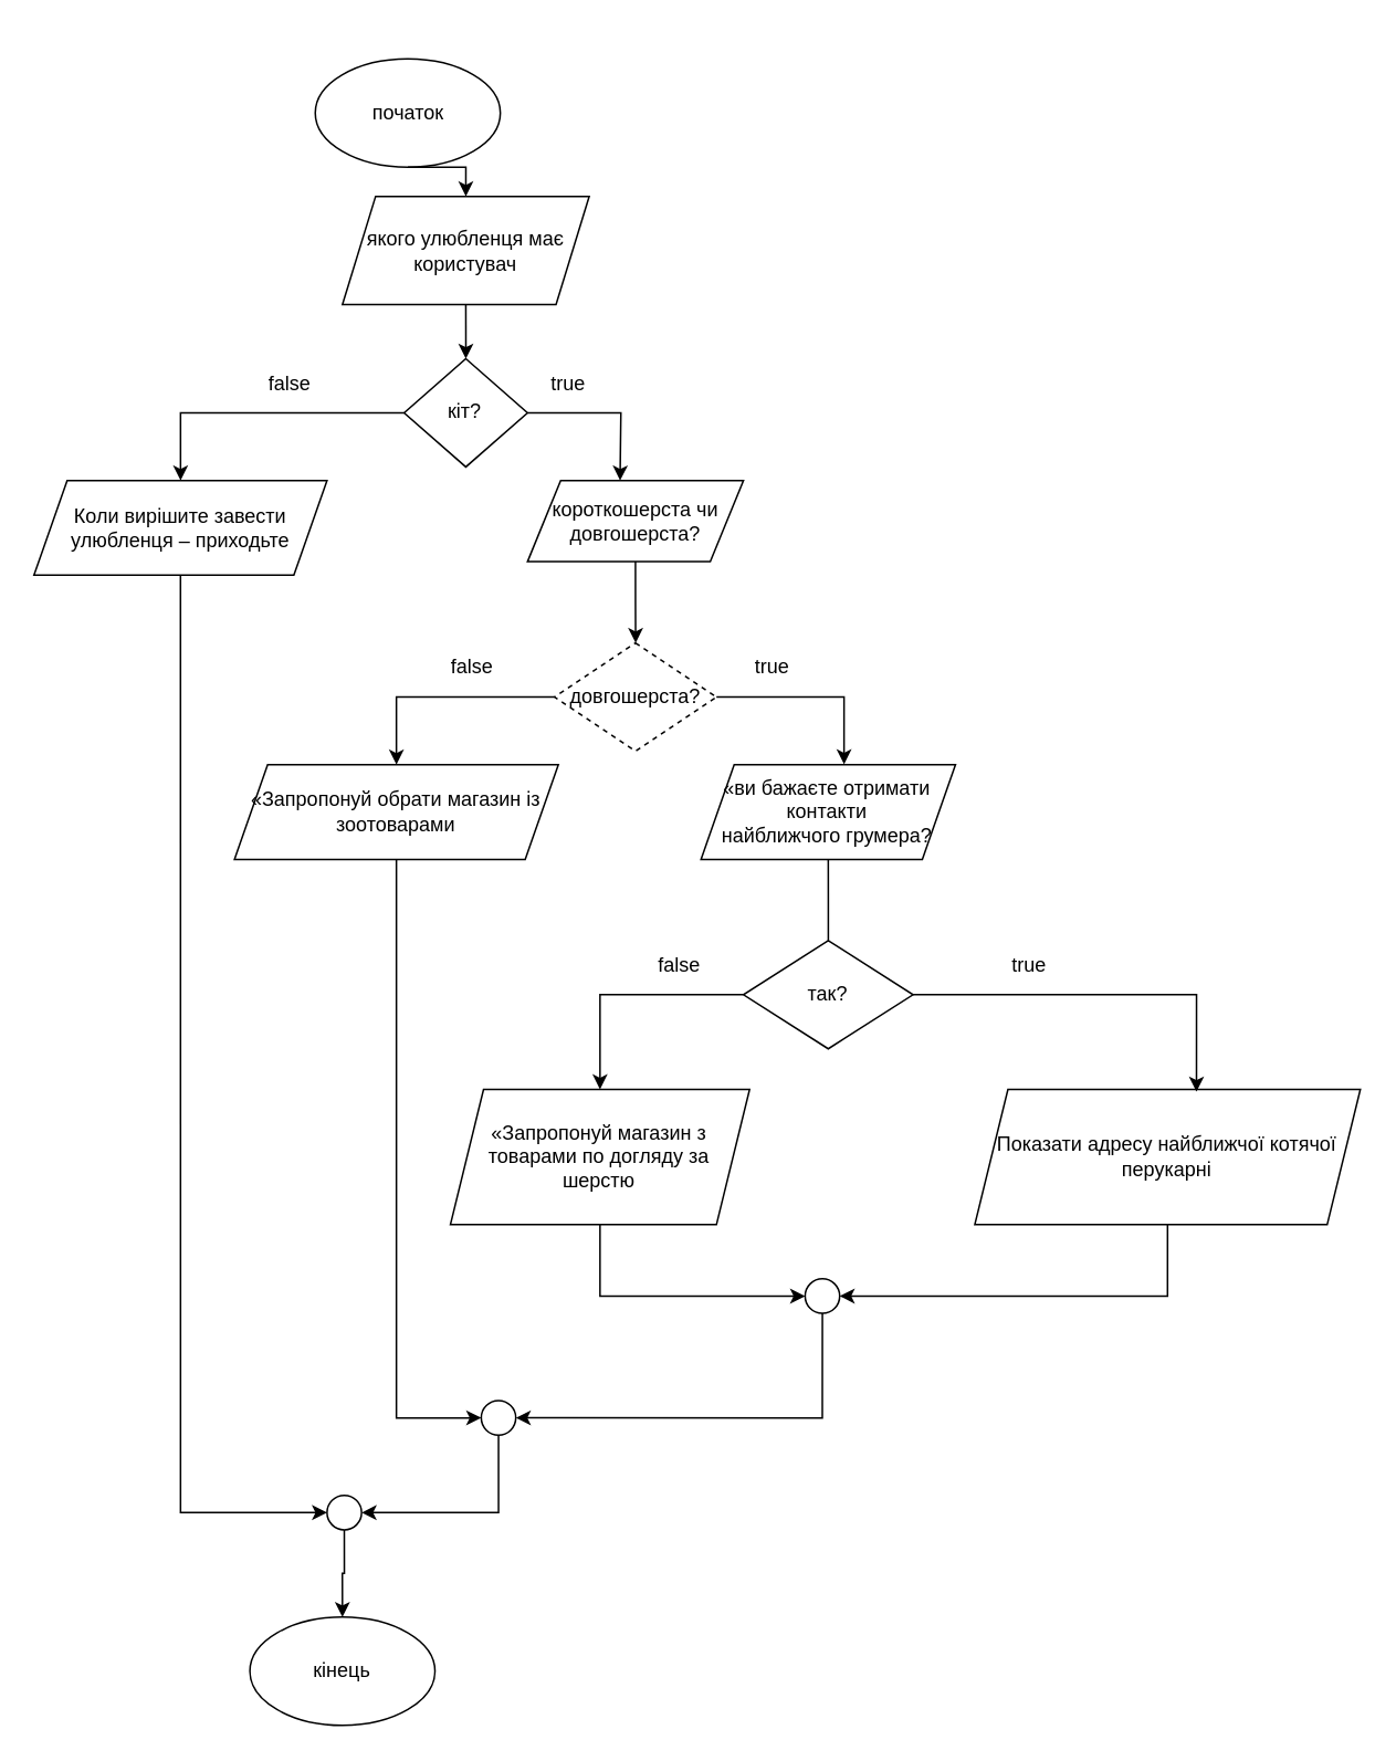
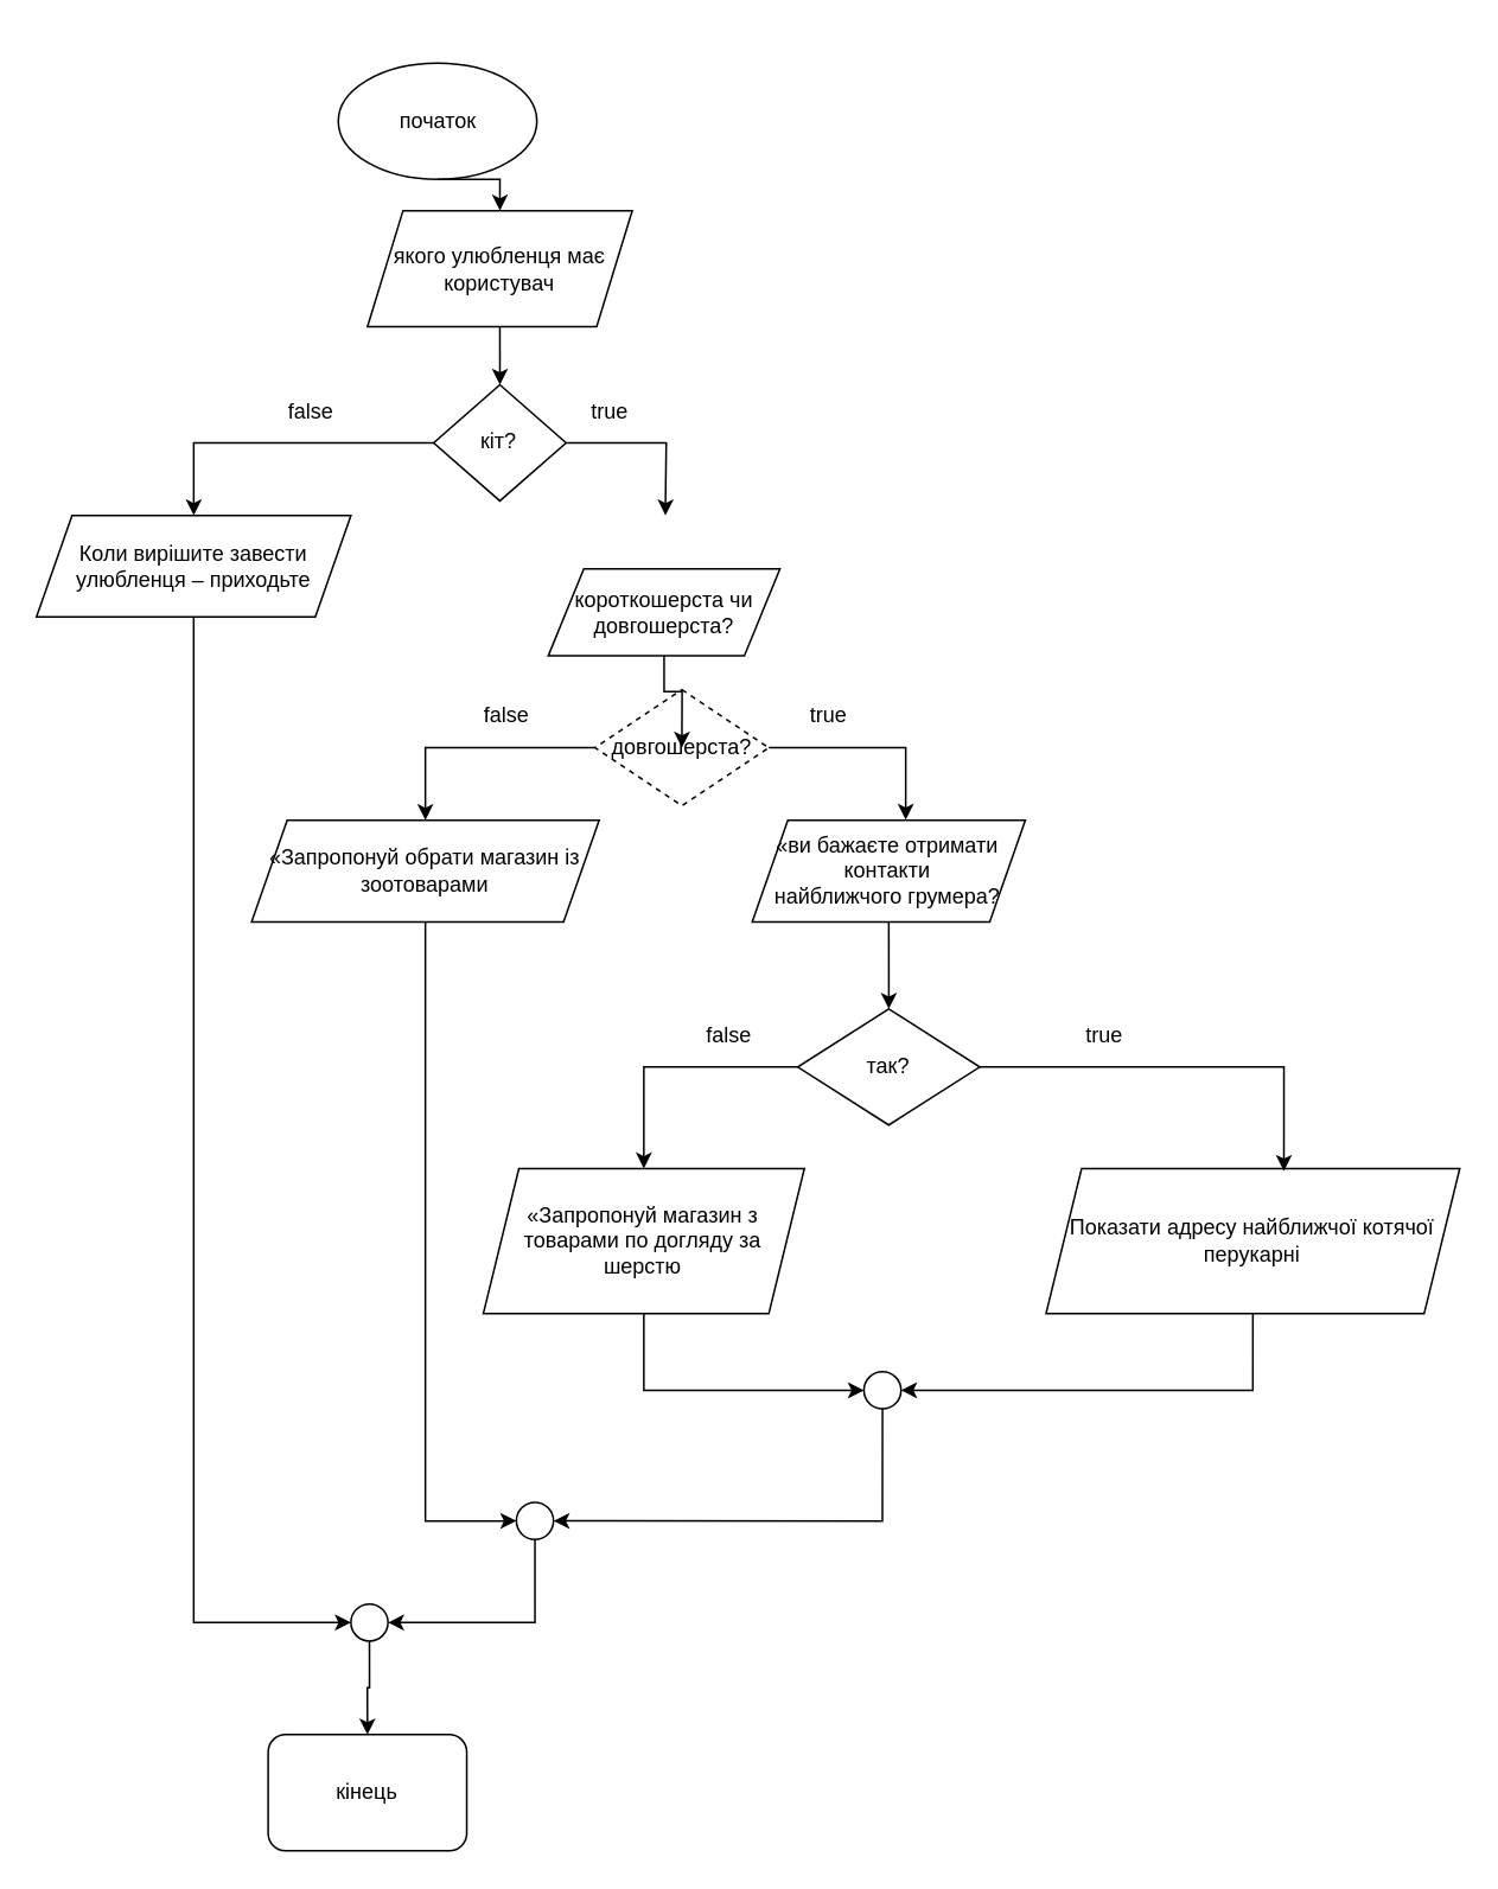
- <mxCell id="9" value="короткошерста чи довгошерста?" style="shape=parallelogram;perimeter=parallelogramPerimeter;whiteSpace=wrap;html=1;fixedSize=1;" parent="2" vertex="1"><mxGeometry x="297.674" y="269.28" width="130.233" height="48.96" as="geometry" /></mxCell>
+ <mxCell id="9" value="короткошерста чи довгошерста?" style="shape=parallelogram;perimeter=parallelogramPerimeter;whiteSpace=wrap;html=1;fixedSize=1;" parent="2" vertex="1"><mxGeometry x="287.674" y="299.28" width="130.233" height="48.96" as="geometry" /></mxCell>
- <mxCell id="15" style="edgeStyle=orthogonalEdgeStyle;rounded=0;orthogonalLoop=1;jettySize=auto;html=1;exitX=0.5;exitY=1;exitDx=0;exitDy=0;endArrow=none;" parent="2" source="12" target="14" edge="1"><mxGeometry relative="1" as="geometry" /></mxCell>
+ <mxCell id="15" style="edgeStyle=orthogonalEdgeStyle;rounded=0;orthogonalLoop=1;jettySize=auto;html=1;exitX=0.5;exitY=1;exitDx=0;exitDy=0;" parent="2" source="12" target="14" edge="1"><mxGeometry relative="1" as="geometry" /></mxCell>
- <mxCell id="24" value="кінець" style="ellipse;whiteSpace=wrap;html=1;" parent="2" vertex="1"><mxGeometry x="130.233" y="954.72" width="111.628" height="65.28" as="geometry" /></mxCell>
+ <mxCell id="24" value="кінець" style="whiteSpace=wrap;html=1;rounded=1;" parent="2" vertex="1"><mxGeometry x="130.233" y="954.72" width="111.628" height="65.28" as="geometry" /></mxCell>
